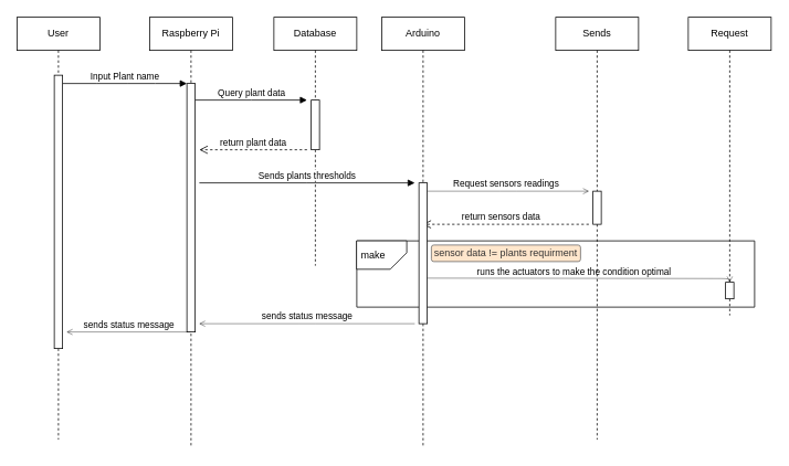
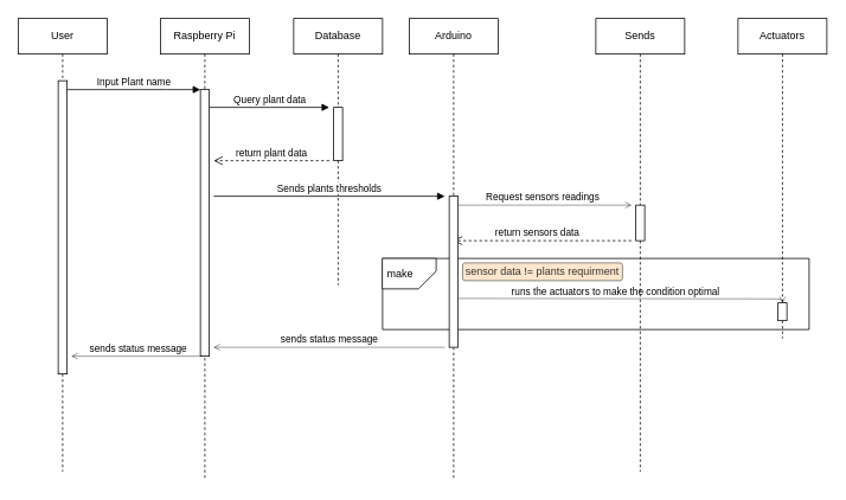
- <mxCell id="17" value="Request" style="shape=umlLifeline;perimeter=lifelinePerimeter;whiteSpace=wrap;html=1;container=0;dropTarget=0;collapsible=0;recursiveResize=0;outlineConnect=0;portConstraint=eastwest;newEdgeStyle={&quot;edgeStyle&quot;:&quot;elbowEdgeStyle&quot;,&quot;elbow&quot;:&quot;vertical&quot;,&quot;curved&quot;:0,&quot;rounded&quot;:0};" vertex="1" parent="1"><mxGeometry x="830" y="20" width="100" height="360" as="geometry" /></mxCell>
+ <mxCell id="17" value="Actuators" style="shape=umlLifeline;perimeter=lifelinePerimeter;whiteSpace=wrap;html=1;container=0;dropTarget=0;collapsible=0;recursiveResize=0;outlineConnect=0;portConstraint=eastwest;newEdgeStyle={&quot;edgeStyle&quot;:&quot;elbowEdgeStyle&quot;,&quot;elbow&quot;:&quot;vertical&quot;,&quot;curved&quot;:0,&quot;rounded&quot;:0};" vertex="1" parent="1"><mxGeometry x="830" y="20" width="100" height="360" as="geometry" /></mxCell>
